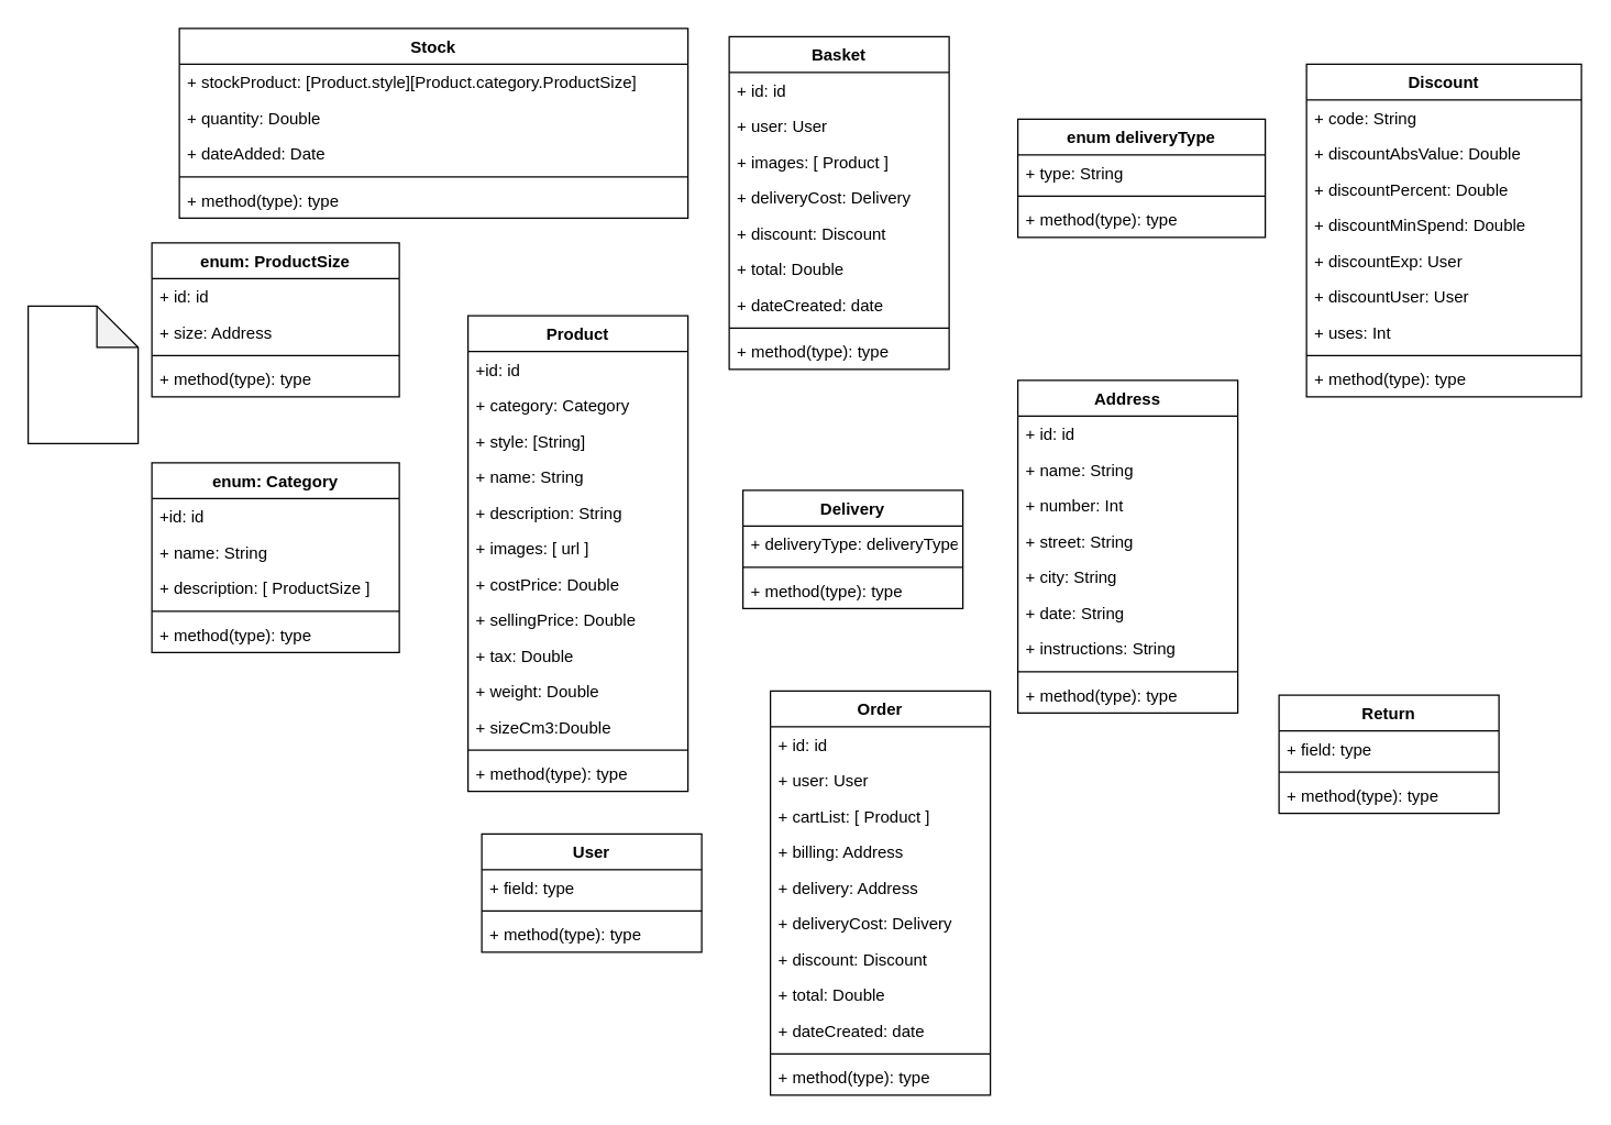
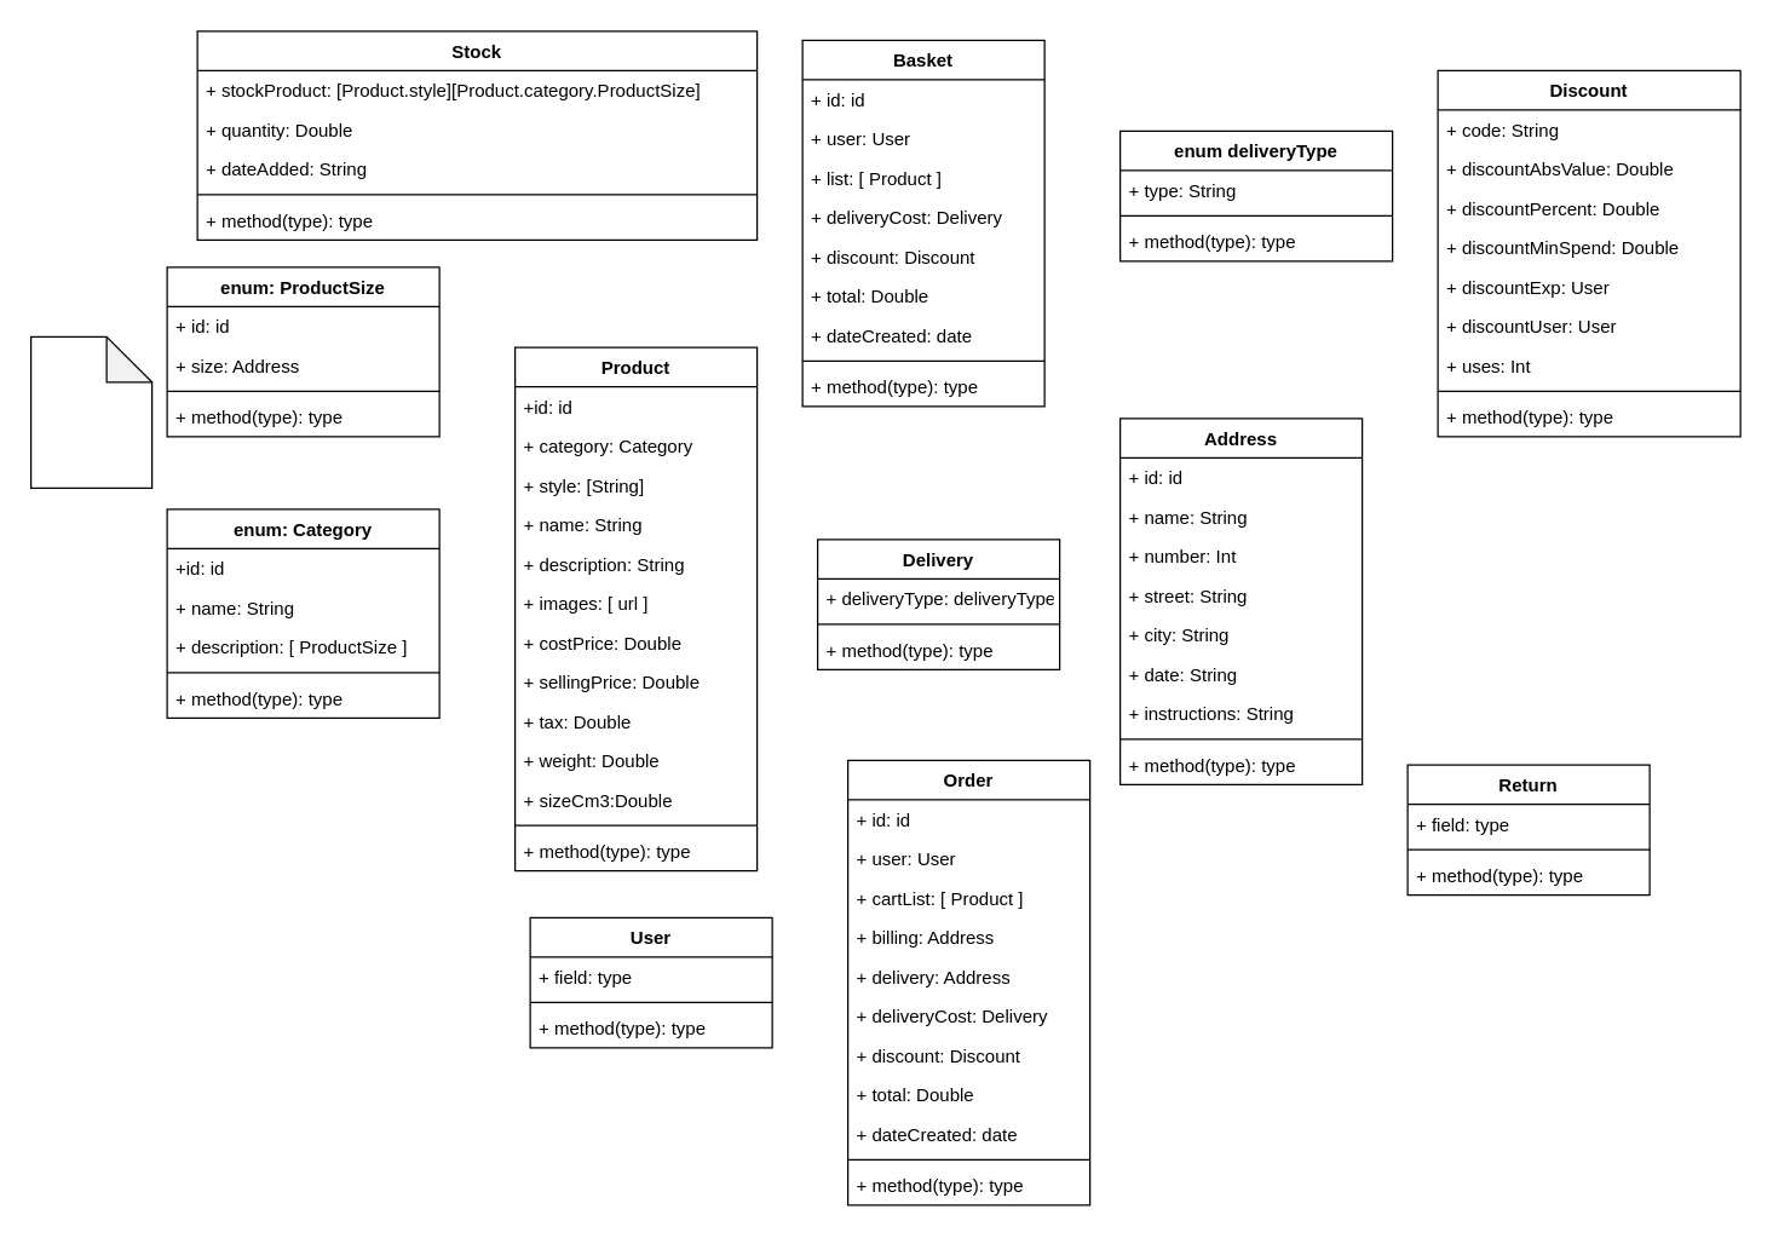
- <mxCell id="89" value="+ dateAdded: Date" style="text;strokeColor=none;fillColor=none;align=left;verticalAlign=top;spacingLeft=4;spacingRight=4;overflow=hidden;rotatable=0;points=[[0,0.5],[1,0.5]];portConstraint=eastwest;" parent="86" vertex="1"><mxGeometry y="78" width="370" height="26" as="geometry" /></mxCell>
+ <mxCell id="89" value="+ dateAdded: String" style="text;strokeColor=none;fillColor=none;align=left;verticalAlign=top;spacingLeft=4;spacingRight=4;overflow=hidden;rotatable=0;points=[[0,0.5],[1,0.5]];portConstraint=eastwest;" parent="86" vertex="1"><mxGeometry y="78" width="370" height="26" as="geometry" /></mxCell>
- <mxCell id="20" value="+ images: [ Product ]" style="text;strokeColor=none;fillColor=none;align=left;verticalAlign=top;spacingLeft=4;spacingRight=4;overflow=hidden;rotatable=0;points=[[0,0.5],[1,0.5]];portConstraint=eastwest;" parent="17" vertex="1"><mxGeometry y="78" width="160" height="26" as="geometry" /></mxCell>
+ <mxCell id="20" value="+ list: [ Product ]" style="text;strokeColor=none;fillColor=none;align=left;verticalAlign=top;spacingLeft=4;spacingRight=4;overflow=hidden;rotatable=0;points=[[0,0.5],[1,0.5]];portConstraint=eastwest;" parent="17" vertex="1"><mxGeometry y="78" width="160" height="26" as="geometry" /></mxCell>
